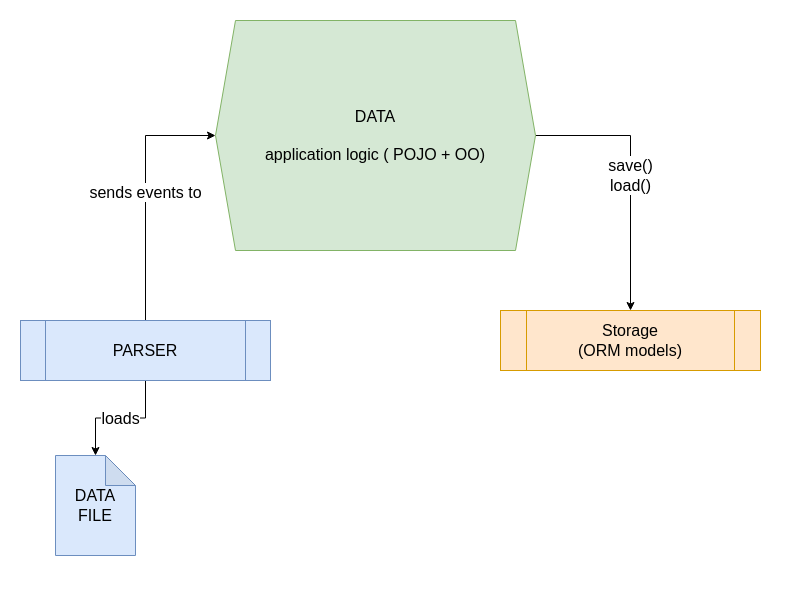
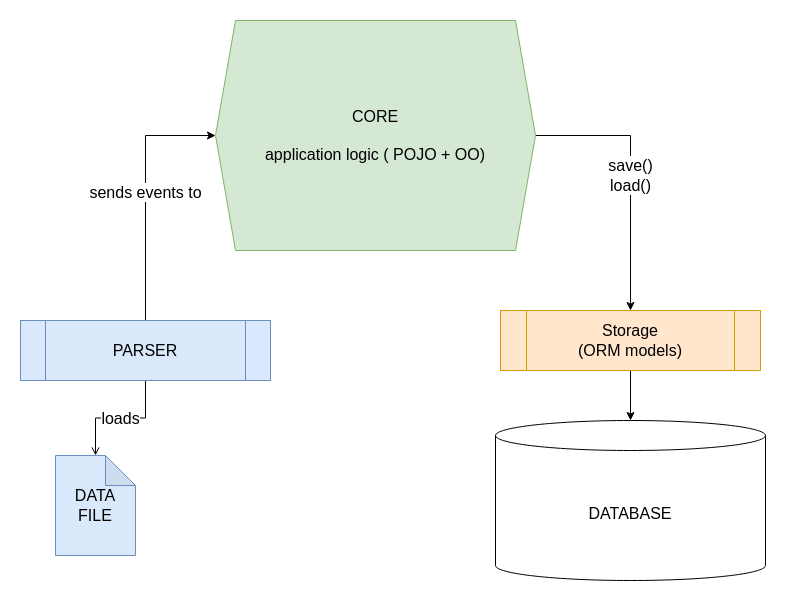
- <mxCell id="3" value="&lt;font style=&quot;font-size: 16px;&quot;&gt;DATA&lt;br&gt;&lt;br&gt;application logic ( POJO + OO)&lt;br&gt;&lt;/font&gt;" style="shape=hexagon;perimeter=hexagonPerimeter2;whiteSpace=wrap;html=1;fixedSize=1;fillColor=#d5e8d4;strokeColor=#82b366;" parent="1" vertex="1"><mxGeometry x="215" y="20" width="320" height="230" as="geometry" /></mxCell>
+ <mxCell id="3" value="&lt;font style=&quot;font-size: 16px;&quot;&gt;CORE&lt;br&gt;&lt;br&gt;application logic ( POJO + OO)&lt;br&gt;&lt;/font&gt;" style="shape=hexagon;perimeter=hexagonPerimeter2;whiteSpace=wrap;html=1;fixedSize=1;fillColor=#d5e8d4;strokeColor=#82b366;" parent="1" vertex="1"><mxGeometry x="215" y="20" width="320" height="230" as="geometry" /></mxCell>
+ <mxCell id="4" style="edgeStyle=orthogonalEdgeStyle;rounded=0;orthogonalLoop=1;jettySize=auto;html=1;exitX=0.5;exitY=1;exitDx=0;exitDy=0;entryX=0.5;entryY=0;entryDx=0;entryDy=0;entryPerimeter=0;fontSize=16;" parent="1" source="5" target="6" edge="1"><mxGeometry relative="1" as="geometry" /></mxCell>
- <mxCell id="8" value="loads" style="edgeStyle=orthogonalEdgeStyle;rounded=0;orthogonalLoop=1;jettySize=auto;html=1;exitX=0.5;exitY=1;exitDx=0;exitDy=0;entryX=0.5;entryY=0;entryDx=0;entryDy=0;entryPerimeter=0;fontSize=16;" parent="1" source="9" target="10" edge="1"><mxGeometry relative="1" as="geometry" /></mxCell>
+ <mxCell id="8" value="loads" style="edgeStyle=orthogonalEdgeStyle;rounded=0;orthogonalLoop=1;jettySize=auto;html=1;exitX=0.5;exitY=1;exitDx=0;exitDy=0;entryX=0.5;entryY=0;entryDx=0;entryDy=0;entryPerimeter=0;fontSize=16;endArrow=open;" parent="1" source="9" target="10" edge="1"><mxGeometry relative="1" as="geometry" /></mxCell>
+ <mxCell id="6" value="DATABASE" style="shape=cylinder3;whiteSpace=wrap;html=1;boundedLbl=1;backgroundOutline=1;size=15;fontSize=16;" parent="1" vertex="1"><mxGeometry x="495" y="420" width="270" height="160" as="geometry" /></mxCell>
